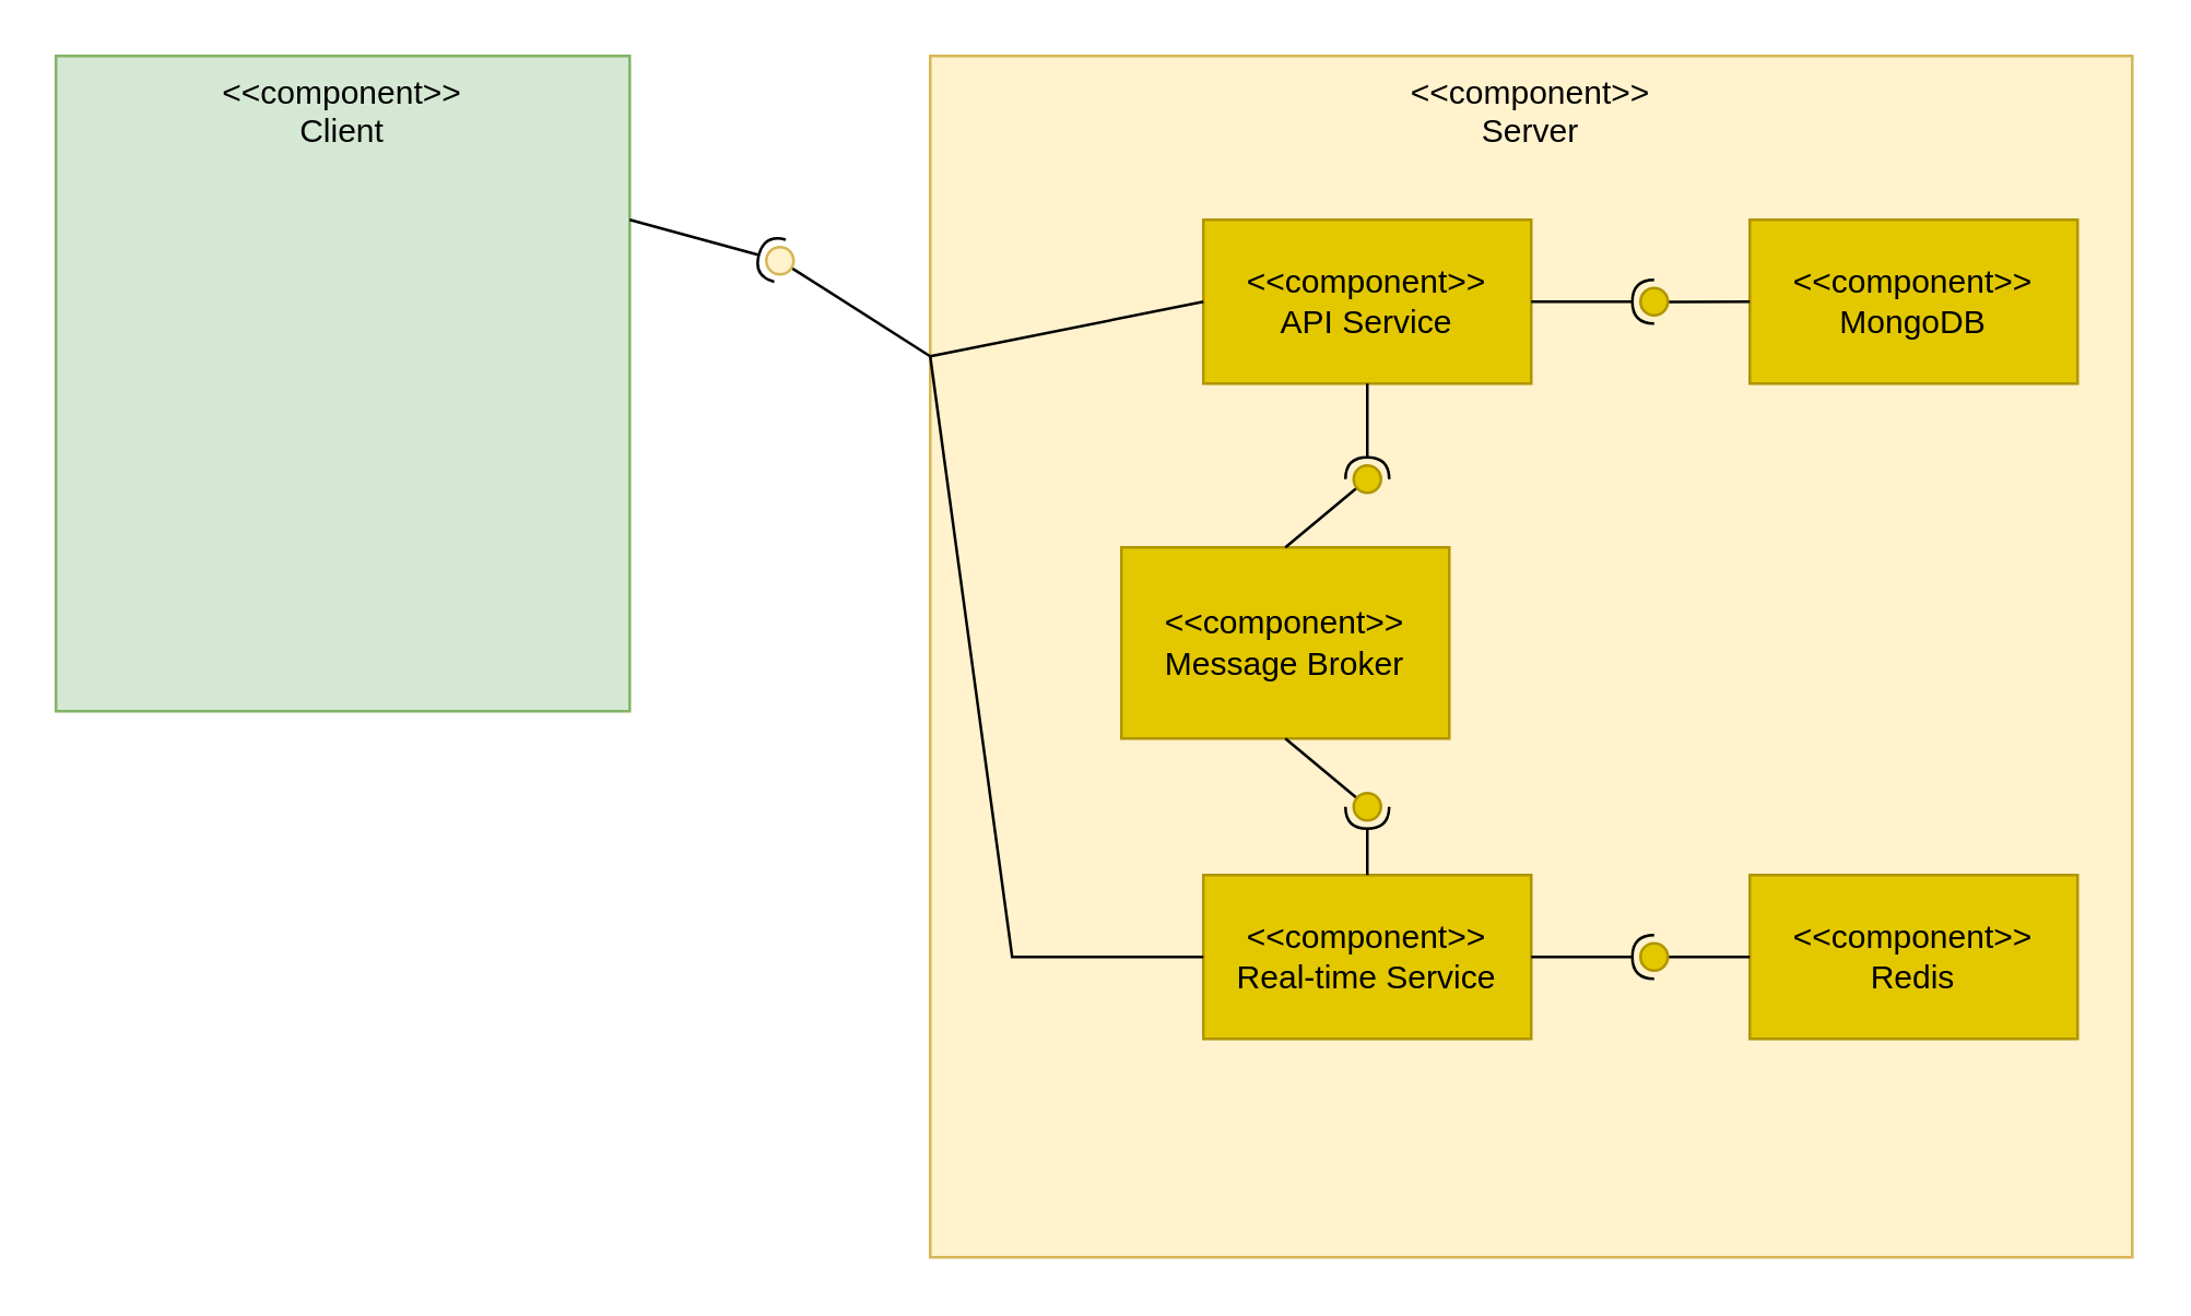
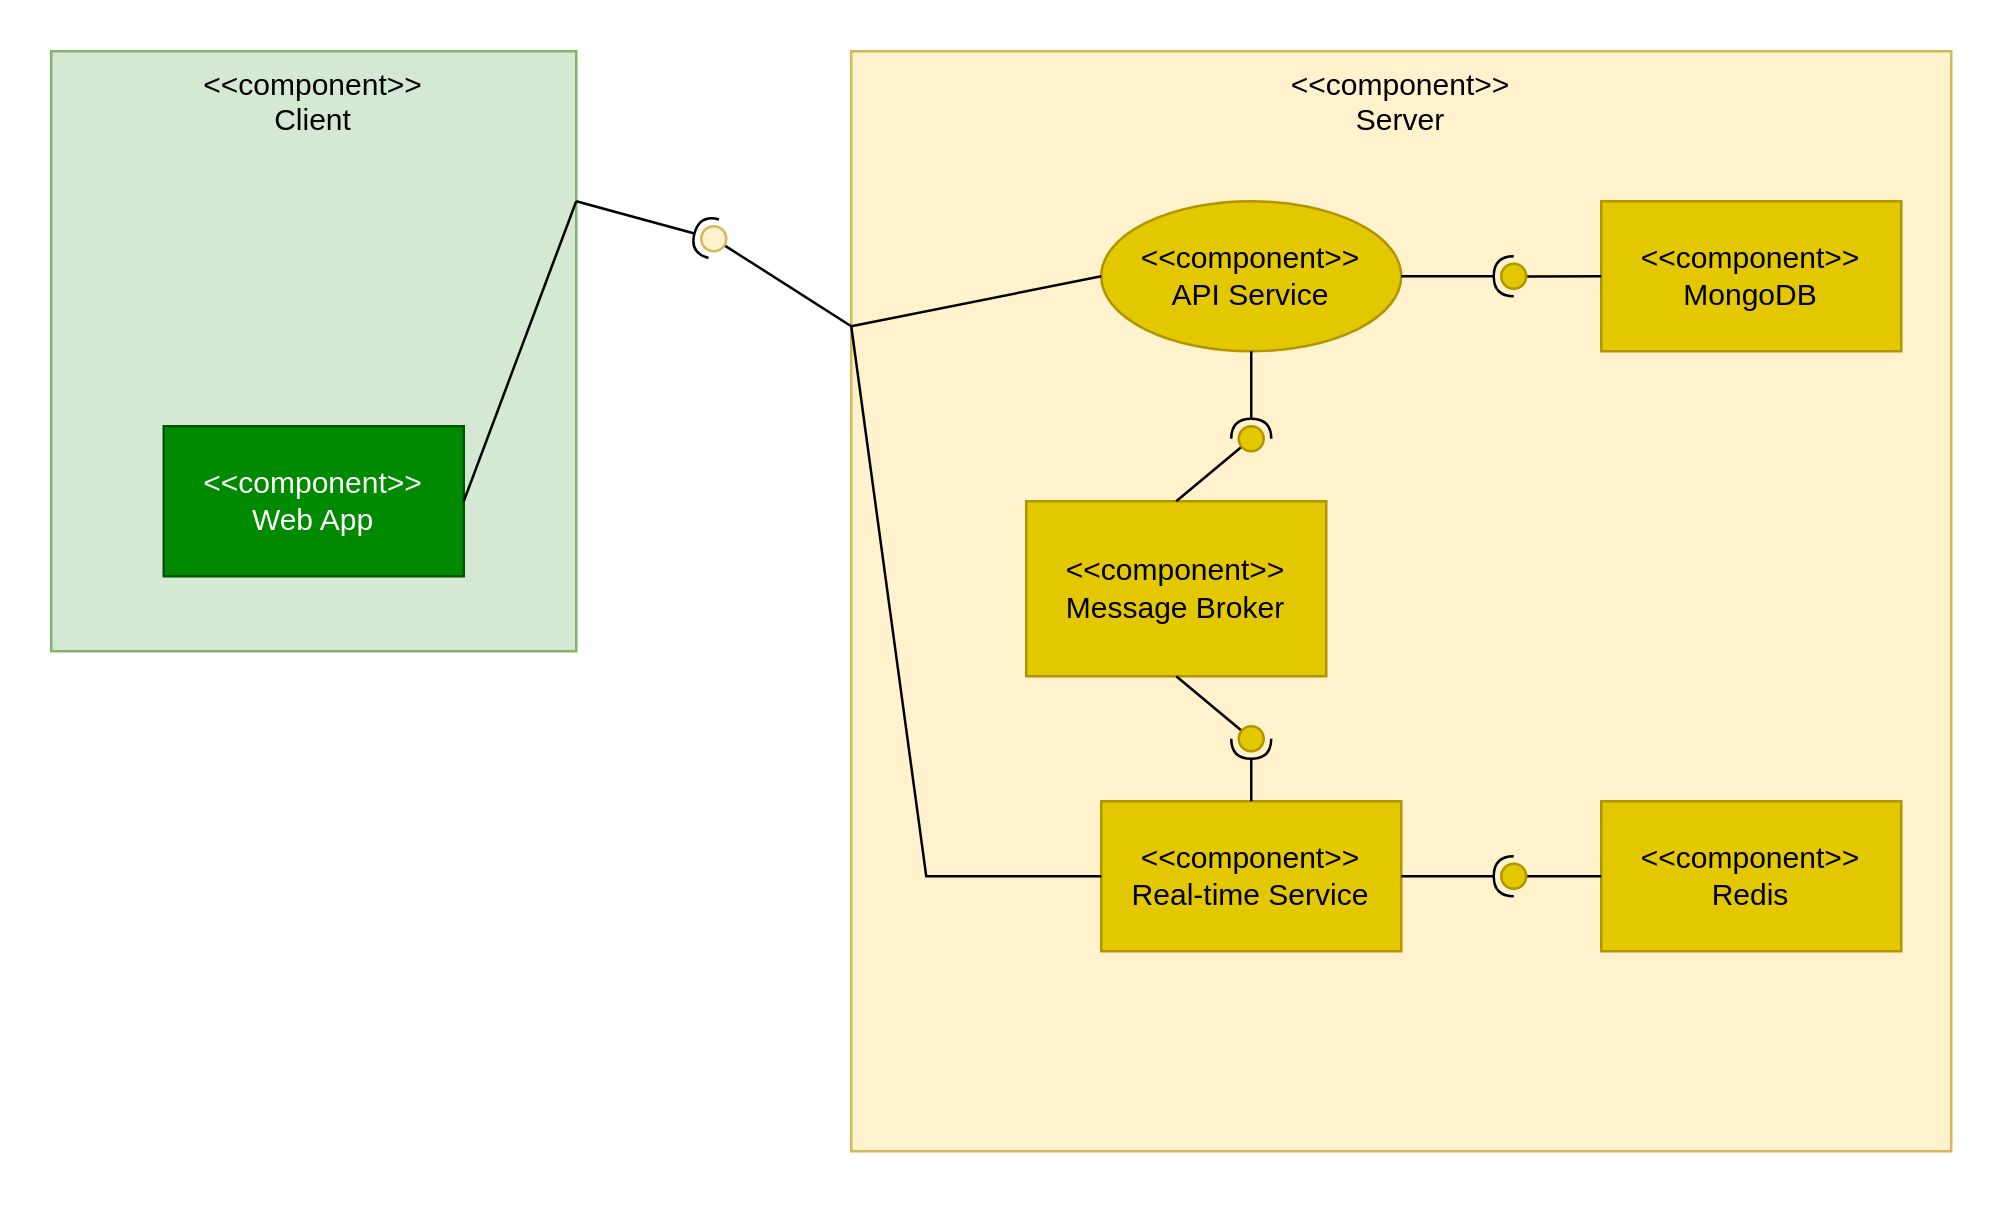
- <mxCell id="5" value="&amp;lt;&amp;lt;component&amp;gt;&amp;gt;&lt;br&gt;API Service" style="rounded=0;whiteSpace=wrap;html=1;verticalAlign=middle;fillColor=#e3c800;fontColor=#000000;strokeColor=#B09500;" vertex="1" parent="1"><mxGeometry x="440" y="80" width="120" height="60" as="geometry" /></mxCell>
+ <mxCell id="5" value="&amp;lt;&amp;lt;component&amp;gt;&amp;gt;&lt;br&gt;API Service" style="ellipse;whiteSpace=wrap;html=1;verticalAlign=middle;fillColor=#e3c800;fontColor=#000000;strokeColor=#B09500;" vertex="1" parent="1"><mxGeometry x="440" y="80" width="120" height="60" as="geometry" /></mxCell>
+ <mxCell id="14" value="" style="endArrow=none;html=1;rounded=0;exitX=1;exitY=0.5;exitDx=0;exitDy=0;entryX=1;entryY=0.25;entryDx=0;entryDy=0;" edge="1" parent="1" source="3" target="2"><mxGeometry width="50" height="50" relative="1" as="geometry"><mxPoint x="380" y="230" as="sourcePoint" /><mxPoint x="430" y="180" as="targetPoint" /></mxGeometry></mxCell>
+ <mxCell id="3" value="&amp;lt;&amp;lt;component&amp;gt;&amp;gt;&lt;br&gt;Web App" style="rounded=0;whiteSpace=wrap;html=1;fillColor=#008a00;fontColor=#ffffff;strokeColor=#005700;" vertex="1" parent="1"><mxGeometry x="65" y="170" width="120" height="60" as="geometry" /></mxCell>
